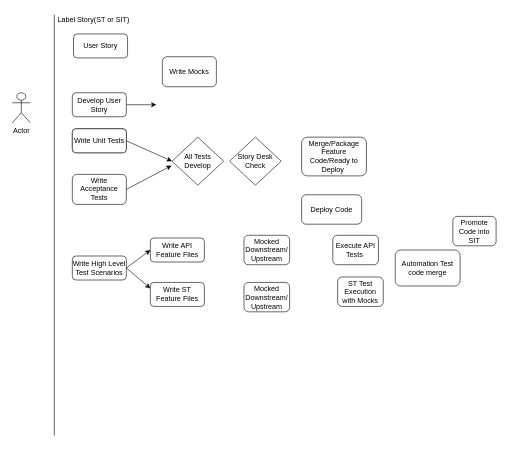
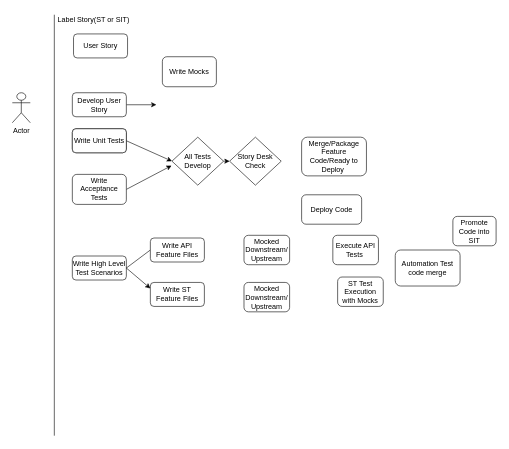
+ <mxCell id="16" style="edgeStyle=none;rounded=0;orthogonalLoop=1;jettySize=auto;html=1;exitX=1;exitY=0.5;exitDx=0;exitDy=0;entryX=0;entryY=0.5;entryDx=0;entryDy=0;" parent="1" source="17" target="11" edge="1"><mxGeometry relative="1" as="geometry" /></mxCell>
- <mxCell id="12" value="" style="edgeStyle=none;rounded=0;orthogonalLoop=1;jettySize=auto;html=1;exitX=1;exitY=0.5;exitDx=0;exitDy=0;entryX=0;entryY=0.5;entryDx=0;entryDy=0;" parent="1" source="7" target="13" edge="1"><mxGeometry relative="1" as="geometry"><mxPoint x="210" y="314" as="sourcePoint" /><mxPoint x="370" y="309" as="targetPoint" /></mxGeometry></mxCell>
+ <mxCell id="12" value="" style="edgeStyle=none;rounded=0;orthogonalLoop=1;jettySize=auto;html=1;exitX=1;exitY=0.5;exitDx=0;exitDy=0;entryX=0;entryY=0.5;entryDx=0;entryDy=0;endArrow=none;" parent="1" source="7" target="13" edge="1"><mxGeometry relative="1" as="geometry"><mxPoint x="210" y="314" as="sourcePoint" /><mxPoint x="370" y="309" as="targetPoint" /></mxGeometry></mxCell>
